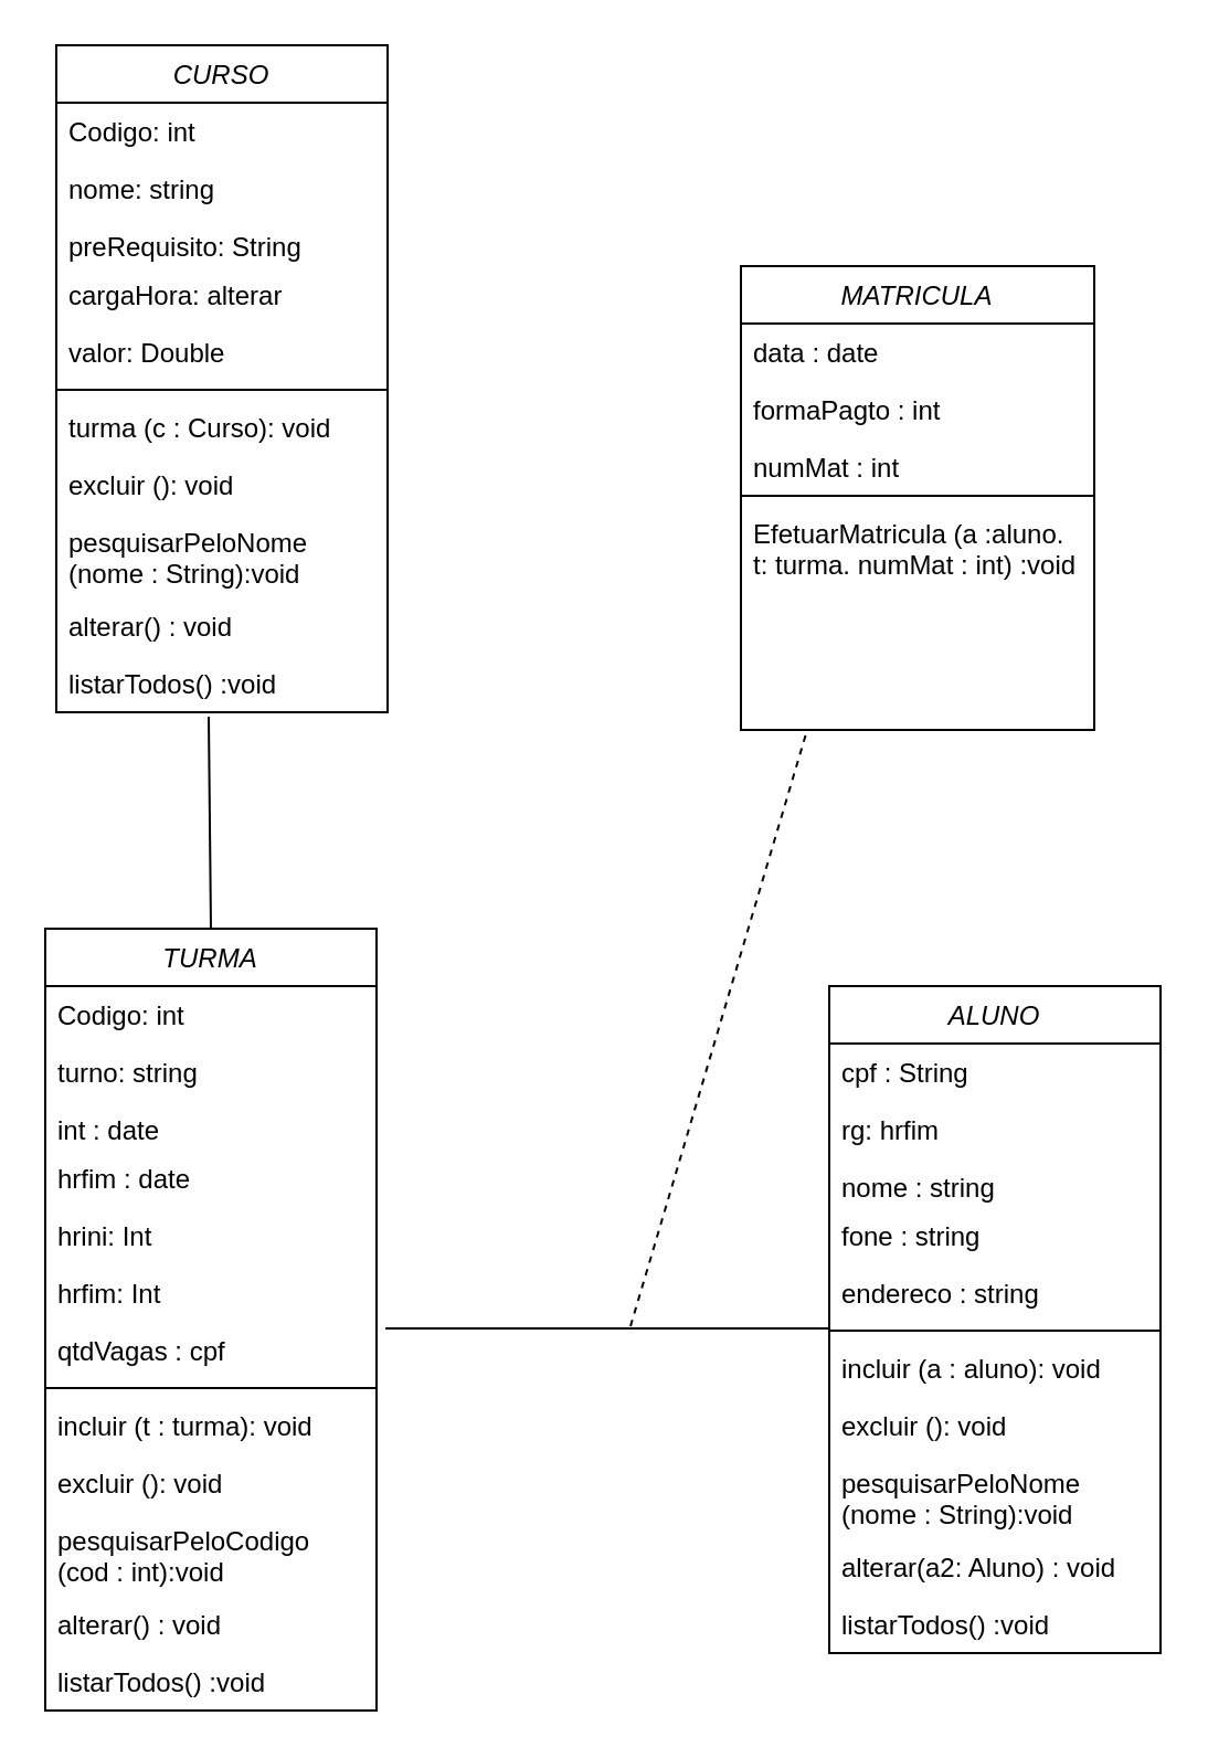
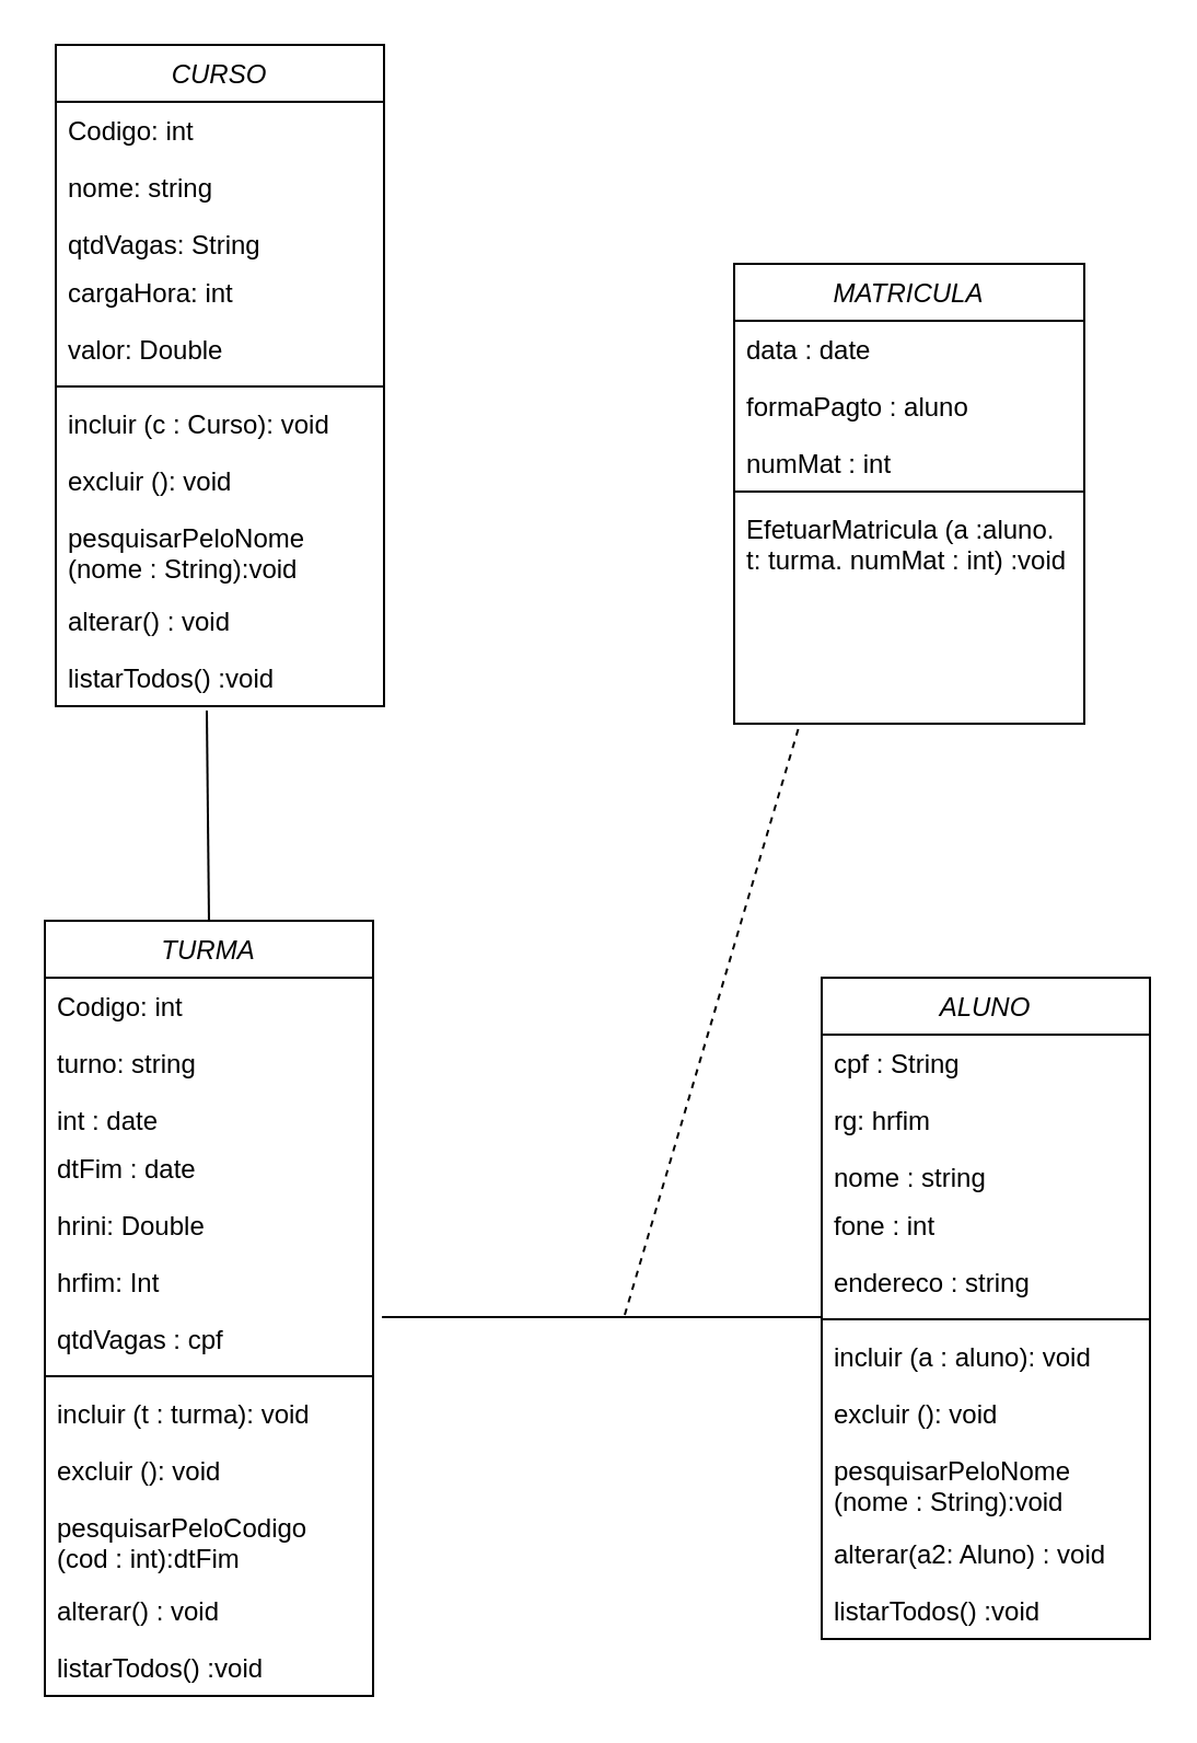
- <mxCell id="5" value="preRequisito: String" style="text;align=left;verticalAlign=top;spacingLeft=4;spacingRight=4;overflow=hidden;rotatable=0;points=[[0,0.5],[1,0.5]];portConstraint=eastwest;rounded=0;shadow=0;html=0;" parent="2" vertex="1"><mxGeometry y="78" width="150" height="22" as="geometry" /></mxCell>
+ <mxCell id="5" value="qtdVagas: String" style="text;align=left;verticalAlign=top;spacingLeft=4;spacingRight=4;overflow=hidden;rotatable=0;points=[[0,0.5],[1,0.5]];portConstraint=eastwest;rounded=0;shadow=0;html=0;" parent="2" vertex="1"><mxGeometry y="78" width="150" height="22" as="geometry" /></mxCell>
- <mxCell id="6" value="cargaHora: alterar" style="text;align=left;verticalAlign=top;spacingLeft=4;spacingRight=4;overflow=hidden;rotatable=0;points=[[0,0.5],[1,0.5]];portConstraint=eastwest;rounded=0;shadow=0;html=0;" vertex="1" parent="2"><mxGeometry y="100" width="150" height="26" as="geometry" /></mxCell>
+ <mxCell id="6" value="cargaHora: int" style="text;align=left;verticalAlign=top;spacingLeft=4;spacingRight=4;overflow=hidden;rotatable=0;points=[[0,0.5],[1,0.5]];portConstraint=eastwest;rounded=0;shadow=0;html=0;" vertex="1" parent="2"><mxGeometry y="100" width="150" height="26" as="geometry" /></mxCell>
- <mxCell id="44" value="formaPagto : int" style="text;align=left;verticalAlign=top;spacingLeft=4;spacingRight=4;overflow=hidden;rotatable=0;points=[[0,0.5],[1,0.5]];portConstraint=eastwest;rounded=0;shadow=0;html=0;" vertex="1" parent="42"><mxGeometry y="52" width="160" height="26" as="geometry" /></mxCell>
+ <mxCell id="44" value="formaPagto : aluno" style="text;align=left;verticalAlign=top;spacingLeft=4;spacingRight=4;overflow=hidden;rotatable=0;points=[[0,0.5],[1,0.5]];portConstraint=eastwest;rounded=0;shadow=0;html=0;" vertex="1" parent="42"><mxGeometry y="52" width="160" height="26" as="geometry" /></mxCell>
- <mxCell id="9" value="turma (c : Curso): void" style="text;align=left;verticalAlign=top;spacingLeft=4;spacingRight=4;overflow=hidden;rotatable=0;points=[[0,0.5],[1,0.5]];portConstraint=eastwest;rounded=0;shadow=0;html=0;" vertex="1" parent="2"><mxGeometry y="160" width="150" height="26" as="geometry" /></mxCell>
+ <mxCell id="9" value="incluir (c : Curso): void" style="text;align=left;verticalAlign=top;spacingLeft=4;spacingRight=4;overflow=hidden;rotatable=0;points=[[0,0.5],[1,0.5]];portConstraint=eastwest;rounded=0;shadow=0;html=0;" vertex="1" parent="2"><mxGeometry y="160" width="150" height="26" as="geometry" /></mxCell>
- <mxCell id="19" value="hrfim : date" style="text;align=left;verticalAlign=top;spacingLeft=4;spacingRight=4;overflow=hidden;rotatable=0;points=[[0,0.5],[1,0.5]];portConstraint=eastwest;rounded=0;shadow=0;html=0;" vertex="1" parent="15"><mxGeometry y="100" width="150" height="26" as="geometry" /></mxCell>
+ <mxCell id="19" value="dtFim : date" style="text;align=left;verticalAlign=top;spacingLeft=4;spacingRight=4;overflow=hidden;rotatable=0;points=[[0,0.5],[1,0.5]];portConstraint=eastwest;rounded=0;shadow=0;html=0;" vertex="1" parent="15"><mxGeometry y="100" width="150" height="26" as="geometry" /></mxCell>
- <mxCell id="20" value="hrini: Int&#10;" style="text;align=left;verticalAlign=top;spacingLeft=4;spacingRight=4;overflow=hidden;rotatable=0;points=[[0,0.5],[1,0.5]];portConstraint=eastwest;rounded=0;shadow=0;html=0;" vertex="1" parent="15"><mxGeometry y="126" width="150" height="26" as="geometry" /></mxCell>
+ <mxCell id="20" value="hrini: Double&#10;" style="text;align=left;verticalAlign=top;spacingLeft=4;spacingRight=4;overflow=hidden;rotatable=0;points=[[0,0.5],[1,0.5]];portConstraint=eastwest;rounded=0;shadow=0;html=0;" vertex="1" parent="15"><mxGeometry y="126" width="150" height="26" as="geometry" /></mxCell>
- <mxCell id="34" value="fone : string" style="text;align=left;verticalAlign=top;spacingLeft=4;spacingRight=4;overflow=hidden;rotatable=0;points=[[0,0.5],[1,0.5]];portConstraint=eastwest;rounded=0;shadow=0;html=0;" vertex="1" parent="30"><mxGeometry y="100" width="150" height="26" as="geometry" /></mxCell>
+ <mxCell id="34" value="fone : int" style="text;align=left;verticalAlign=top;spacingLeft=4;spacingRight=4;overflow=hidden;rotatable=0;points=[[0,0.5],[1,0.5]];portConstraint=eastwest;rounded=0;shadow=0;html=0;" vertex="1" parent="30"><mxGeometry y="100" width="150" height="26" as="geometry" /></mxCell>
- <mxCell id="26" value="pesquisarPeloCodigo&#10;(cod : int):void" style="text;align=left;verticalAlign=top;spacingLeft=4;spacingRight=4;overflow=hidden;rotatable=0;points=[[0,0.5],[1,0.5]];portConstraint=eastwest;rounded=0;shadow=0;html=0;" vertex="1" parent="15"><mxGeometry y="264" width="150" height="38" as="geometry" /></mxCell>
+ <mxCell id="26" value="pesquisarPeloCodigo&#10;(cod : int):dtFim" style="text;align=left;verticalAlign=top;spacingLeft=4;spacingRight=4;overflow=hidden;rotatable=0;points=[[0,0.5],[1,0.5]];portConstraint=eastwest;rounded=0;shadow=0;html=0;" vertex="1" parent="15"><mxGeometry y="264" width="150" height="38" as="geometry" /></mxCell>
